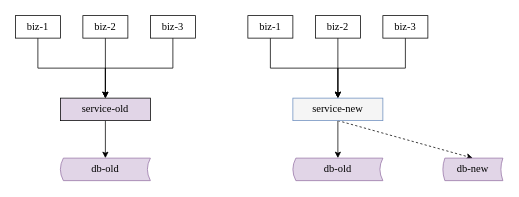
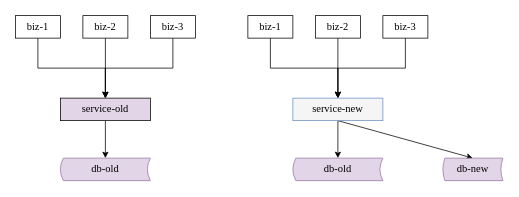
- <mxCell id="18" style="rounded=0;orthogonalLoop=1;jettySize=auto;html=1;exitX=0.5;exitY=1;exitDx=0;exitDy=0;entryX=0.5;entryY=0;entryDx=0;entryDy=0;dashed=1;" parent="1" source="19" target="21" edge="1"><mxGeometry relative="1" as="geometry" /></mxCell>
+ <mxCell id="18" style="rounded=0;orthogonalLoop=1;jettySize=auto;html=1;exitX=0.5;exitY=1;exitDx=0;exitDy=0;entryX=0.5;entryY=0;entryDx=0;entryDy=0;" parent="1" source="19" target="21" edge="1"><mxGeometry relative="1" as="geometry" /></mxCell>
